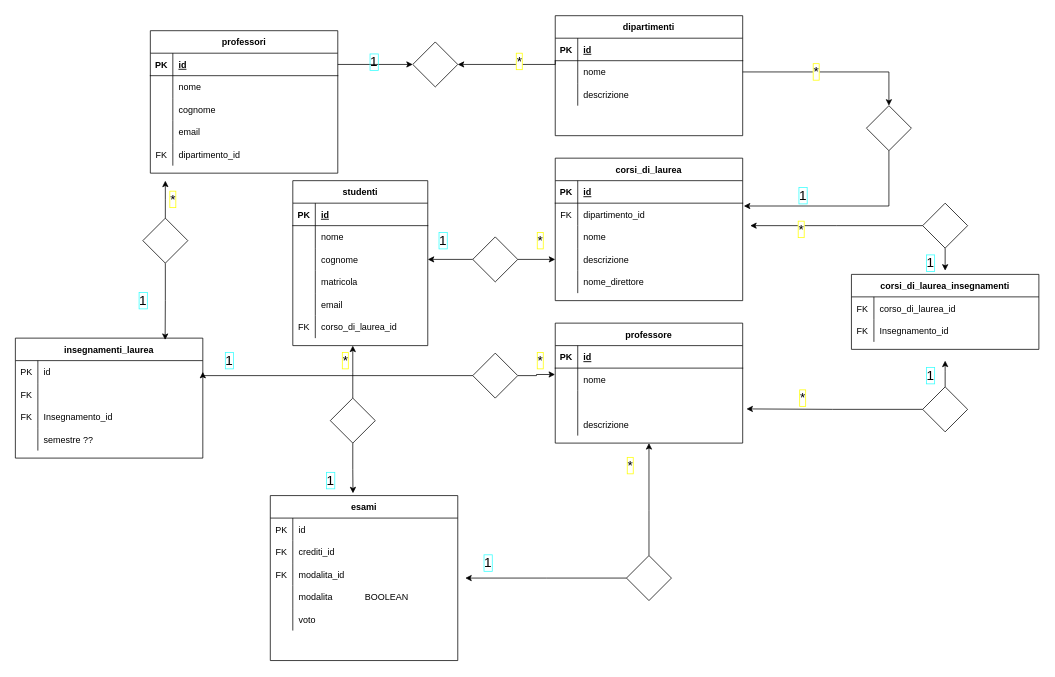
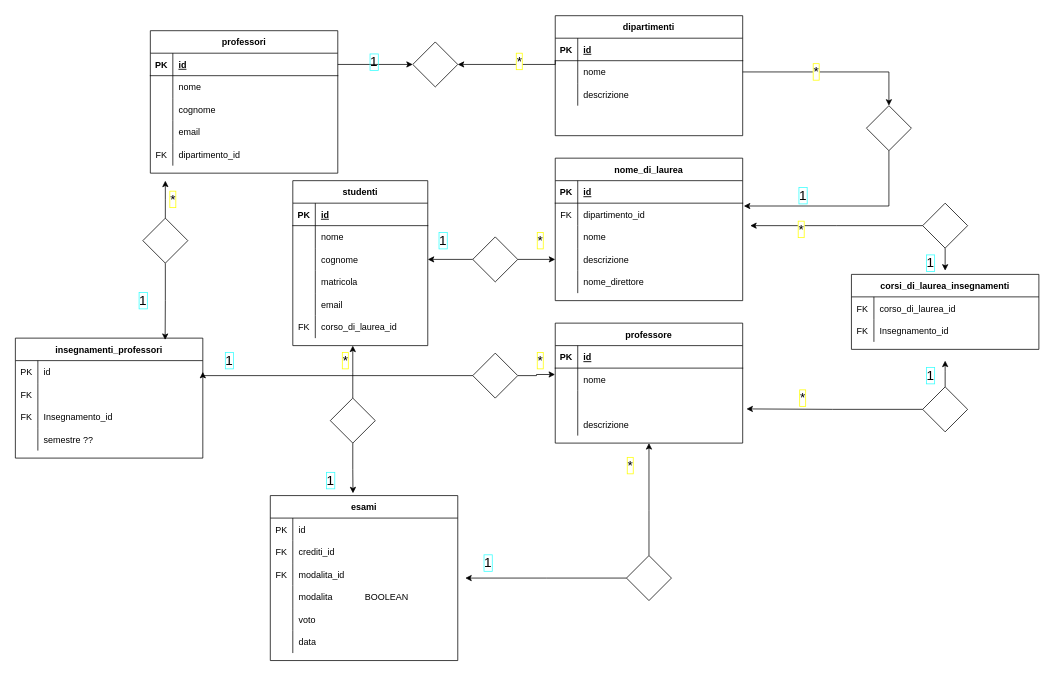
- <mxCell id="14" value="corsi_di_laurea" style="shape=table;startSize=30;container=1;collapsible=1;childLayout=tableLayout;fixedRows=1;rowLines=0;fontStyle=1;align=center;resizeLast=1;" vertex="1" parent="1"><mxGeometry x="740" y="210" width="250" height="190" as="geometry"><mxRectangle x="120" y="120" width="100" height="30" as="alternateBounds" /></mxGeometry></mxCell>
+ <mxCell id="14" value="nome_di_laurea" style="shape=table;startSize=30;container=1;collapsible=1;childLayout=tableLayout;fixedRows=1;rowLines=0;fontStyle=1;align=center;resizeLast=1;" vertex="1" parent="1"><mxGeometry x="740" y="210" width="250" height="190" as="geometry"><mxRectangle x="120" y="120" width="100" height="30" as="alternateBounds" /></mxGeometry></mxCell>
- <mxCell id="138" value="insegnamenti_laurea" style="shape=table;startSize=30;container=1;collapsible=1;childLayout=tableLayout;fixedRows=1;rowLines=0;fontStyle=1;align=center;resizeLast=1;" vertex="1" parent="1"><mxGeometry x="20" y="450" width="250" height="160" as="geometry"><mxRectangle x="120" y="120" width="100" height="30" as="alternateBounds" /></mxGeometry></mxCell>
+ <mxCell id="138" value="insegnamenti_professori" style="shape=table;startSize=30;container=1;collapsible=1;childLayout=tableLayout;fixedRows=1;rowLines=0;fontStyle=1;align=center;resizeLast=1;" vertex="1" parent="1"><mxGeometry x="20" y="450" width="250" height="160" as="geometry"><mxRectangle x="120" y="120" width="100" height="30" as="alternateBounds" /></mxGeometry></mxCell>
+ <mxCell id="79" value="data" style="shape=partialRectangle;overflow=hidden;connectable=0;fillColor=none;top=0;left=0;bottom=0;right=0;align=left;spacingLeft=6;" vertex="1" parent="77"><mxGeometry x="30" width="220" height="30" as="geometry"><mxRectangle width="220" height="30" as="alternateBounds" /></mxGeometry></mxCell>
